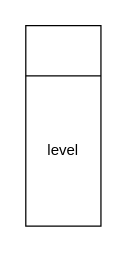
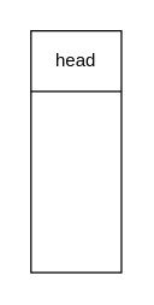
+ <mxCell id="4" value="head" style="shape=partialRectangle;html=1;whiteSpace=wrap;connectable=0;overflow=hidden;fillColor=none;top=0;left=0;bottom=0;right=0;" vertex="1" parent="3"><mxGeometry width="60" height="40" as="geometry" /></mxCell>
- <mxCell id="7" value="level" style="shape=partialRectangle;html=1;whiteSpace=wrap;connectable=0;overflow=hidden;fillColor=none;top=0;left=0;bottom=0;right=0;" vertex="1" parent="6"><mxGeometry width="60" height="40" as="geometry" /></mxCell>
